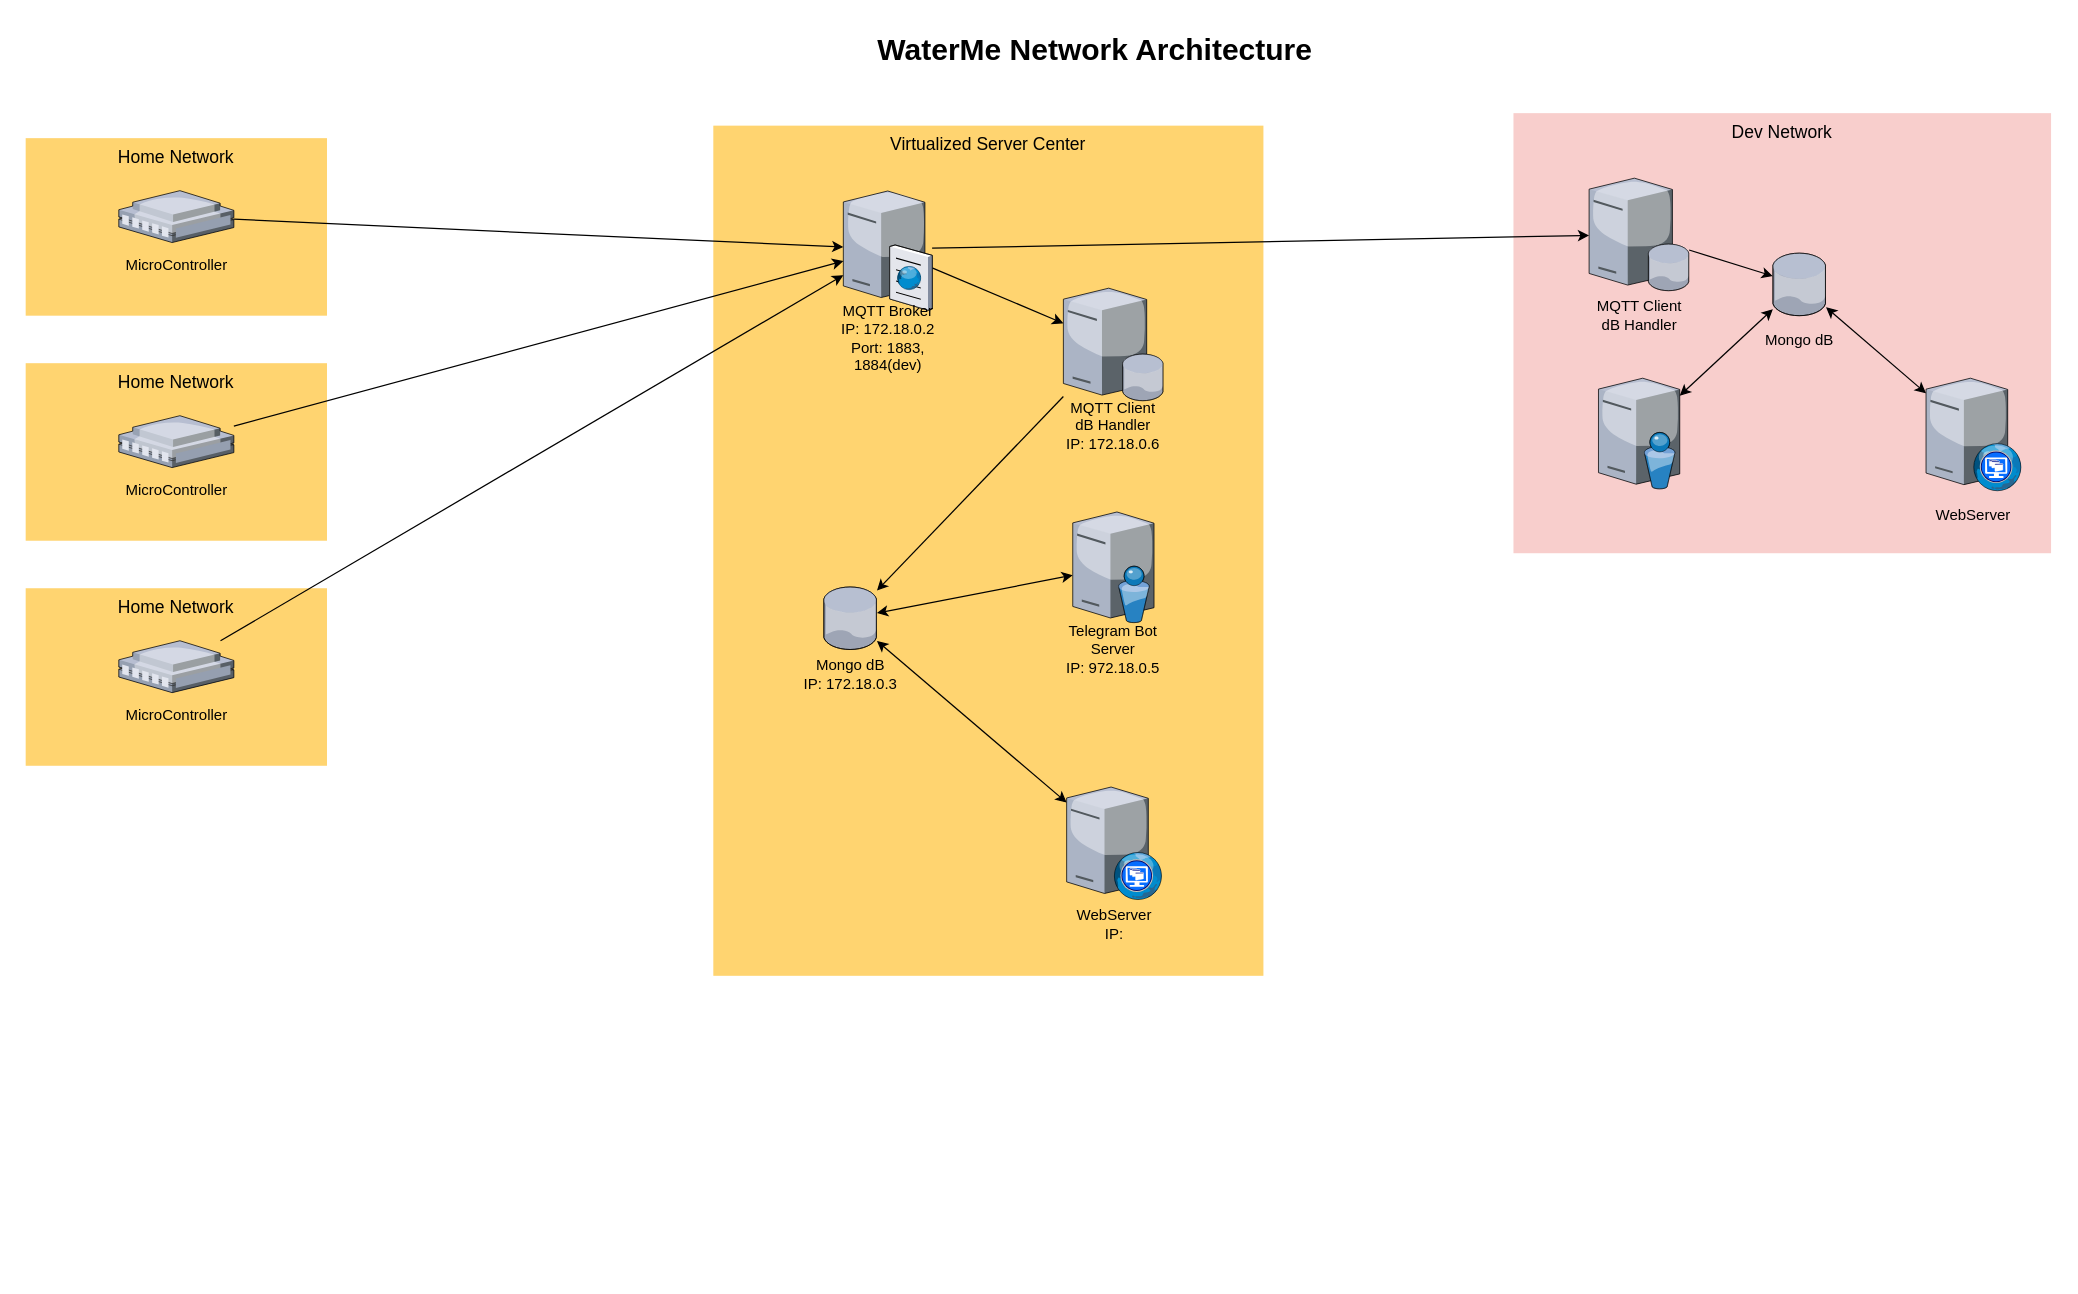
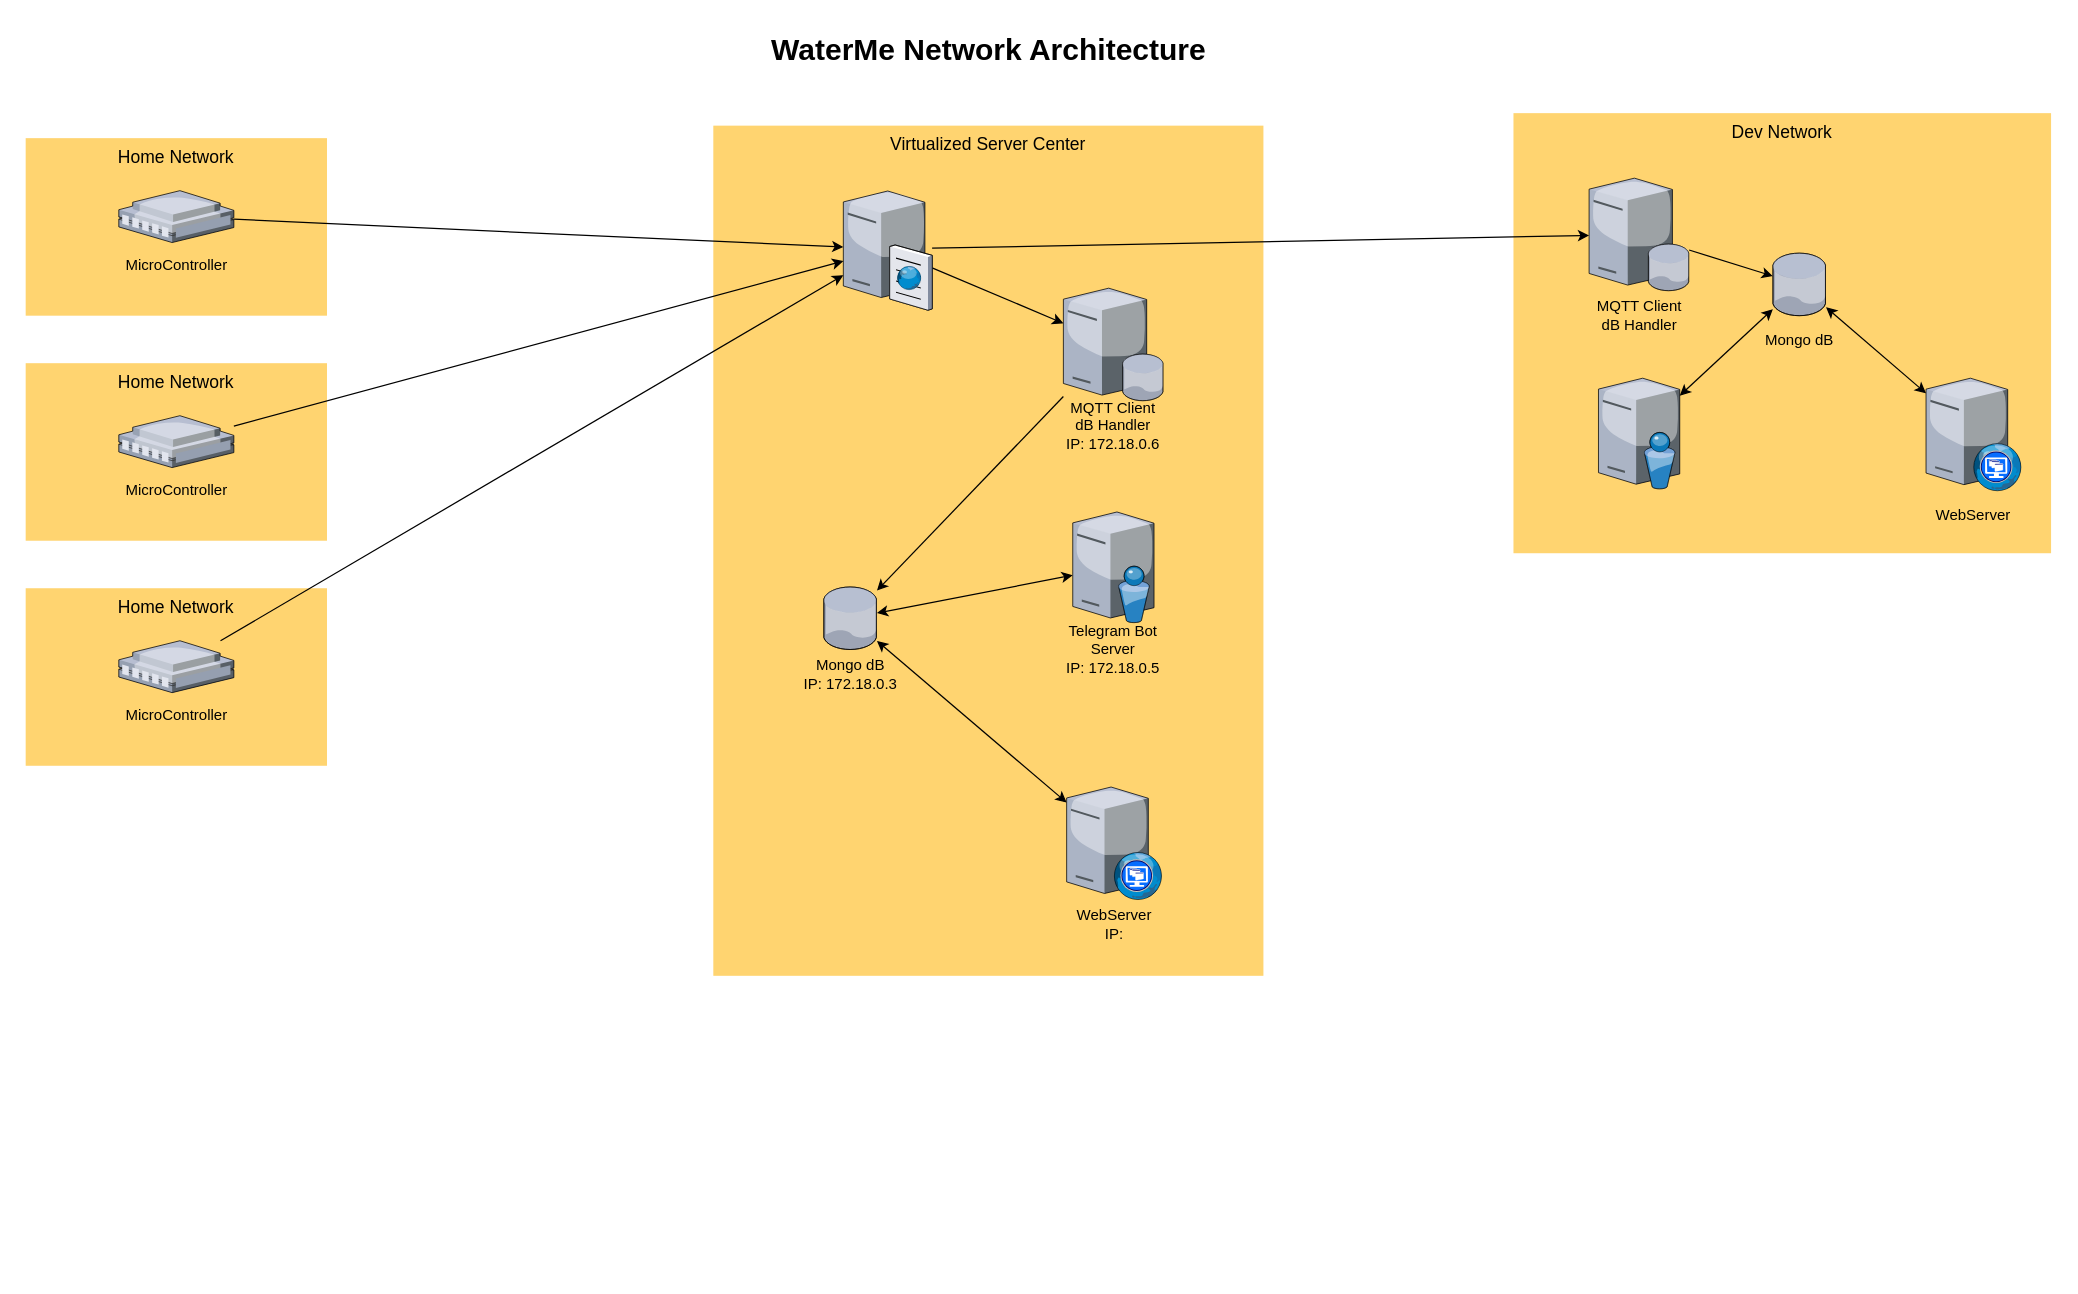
- <mxCell id="20" value="WaterMe Network Architecture" style="text;strokeColor=none;fillColor=none;html=1;fontSize=24;fontStyle=1;verticalAlign=middle;align=center;" parent="1" vertex="1"><mxGeometry x="444.5" y="20" width="861" height="40" as="geometry" /></mxCell>
+ <mxCell id="20" value="WaterMe Network Architecture" style="text;strokeColor=none;fillColor=none;html=1;fontSize=24;fontStyle=1;verticalAlign=middle;align=center;" parent="1" vertex="1"><mxGeometry x="359.5" y="20" width="861" height="40" as="geometry" /></mxCell>
- <mxCell id="22" value="&lt;font color=&quot;#000000&quot;&gt;Dev Network&lt;/font&gt;" style="whiteSpace=wrap;html=1;fillColor=#f8cecc;fontSize=14;strokeColor=none;verticalAlign=top;" parent="21" vertex="1"><mxGeometry width="430" height="352" as="geometry" /></mxCell>
+ <mxCell id="22" value="&lt;font color=&quot;#000000&quot;&gt;Dev Network&lt;/font&gt;" style="whiteSpace=wrap;html=1;fillColor=#ffd470;fontSize=14;strokeColor=none;verticalAlign=top;" parent="21" vertex="1"><mxGeometry width="430" height="352" as="geometry" /></mxCell>
- <mxCell id="48" value="&lt;font color=&quot;#000000&quot;&gt;MQTT Broker&lt;br&gt;IP: 172.18.0.2&lt;br&gt;Port: 1883, 1884(dev)&lt;/font&gt;" style="text;html=1;strokeColor=none;fillColor=none;align=center;verticalAlign=middle;whiteSpace=wrap;rounded=0;" parent="46" vertex="1"><mxGeometry y="110" width="100" height="20" as="geometry" /></mxCell>
- <mxCell id="57" value="&lt;font color=&quot;#000000&quot;&gt;Telegram Bot Server&lt;br&gt;IP: 972.18.0.5&lt;/font&gt;" style="text;html=1;strokeColor=none;fillColor=none;align=center;verticalAlign=middle;whiteSpace=wrap;rounded=0;" parent="37" vertex="1"><mxGeometry x="281.25" y="409" width="77.5" height="20" as="geometry" /></mxCell>
+ <mxCell id="57" value="&lt;font color=&quot;#000000&quot;&gt;Telegram Bot Server&lt;br&gt;IP: 172.18.0.5&lt;/font&gt;" style="text;html=1;strokeColor=none;fillColor=none;align=center;verticalAlign=middle;whiteSpace=wrap;rounded=0;" parent="37" vertex="1"><mxGeometry x="281.25" y="409" width="77.5" height="20" as="geometry" /></mxCell>
